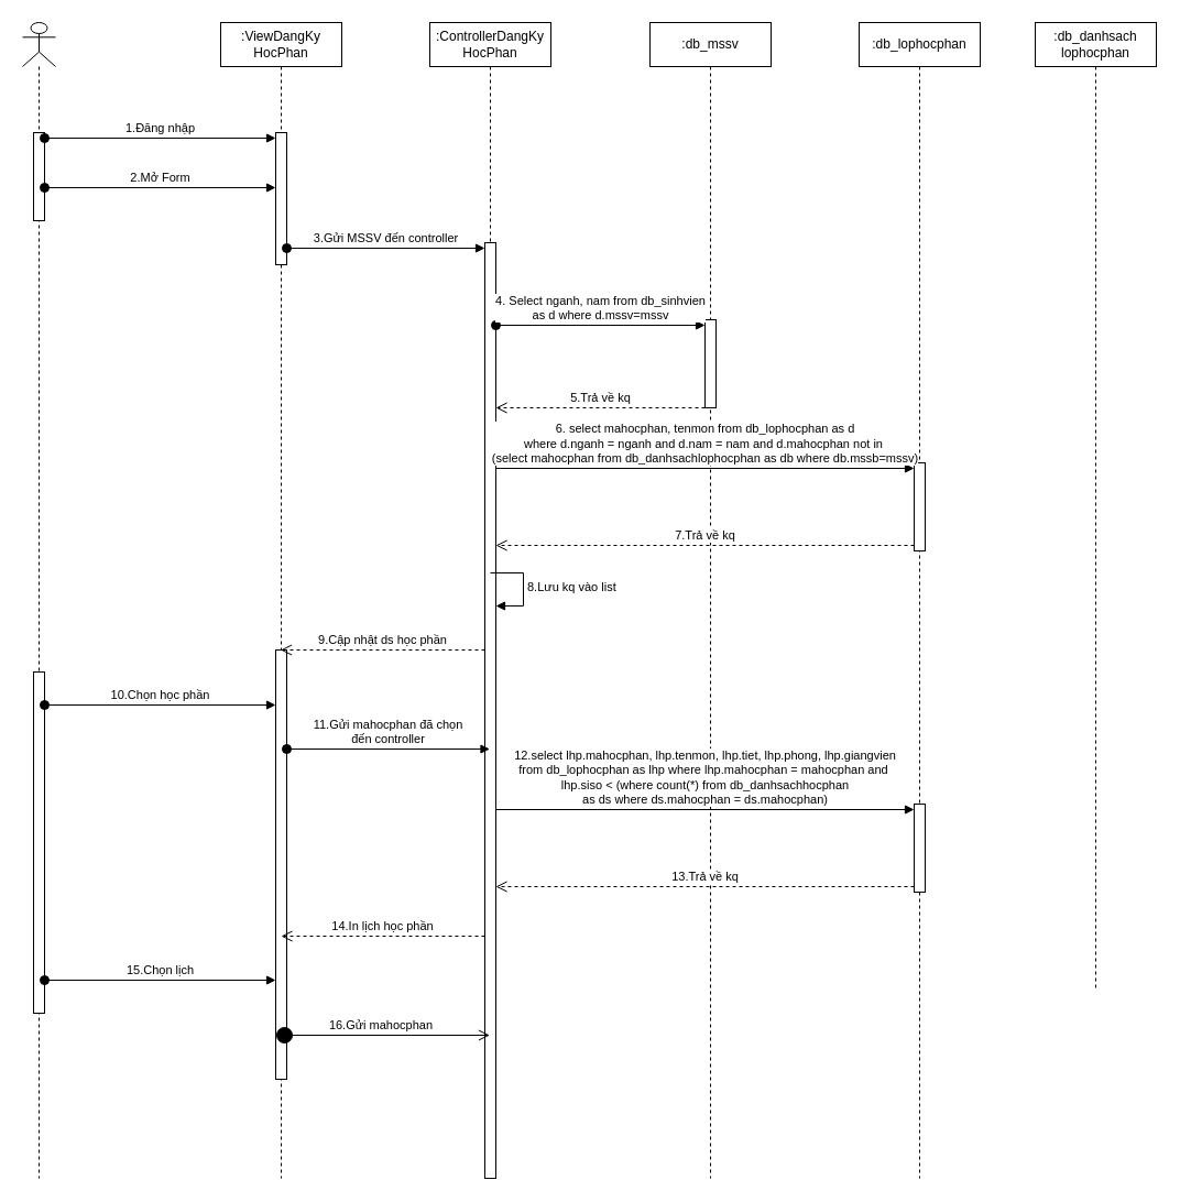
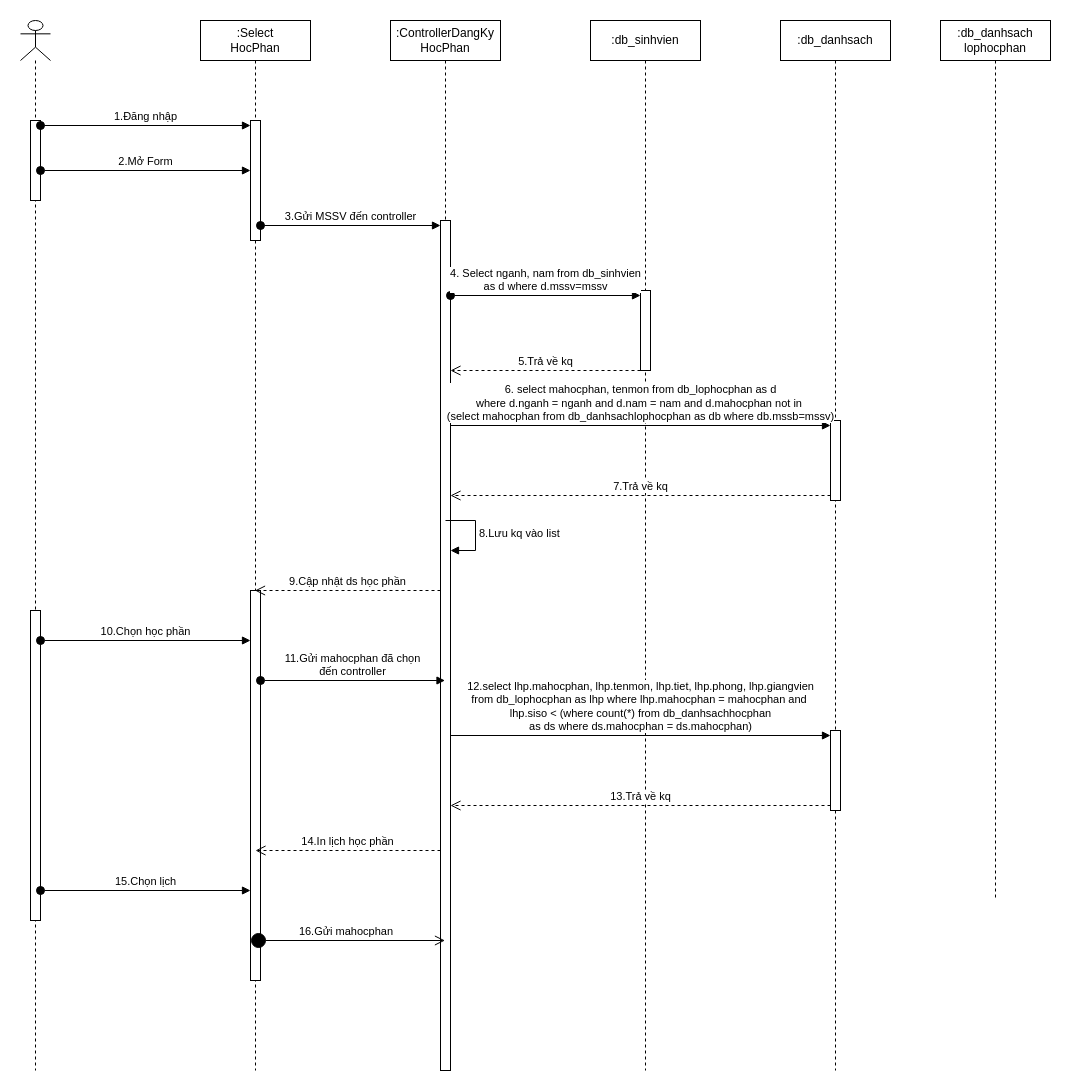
- <mxCell id="5" value=":ViewDangKy&lt;br&gt;HocPhan" style="shape=umlLifeline;perimeter=lifelinePerimeter;whiteSpace=wrap;html=1;container=1;dropTarget=0;collapsible=0;recursiveResize=0;outlineConnect=0;portConstraint=eastwest;newEdgeStyle={&quot;curved&quot;:0,&quot;rounded&quot;:0};" vertex="1" parent="1"><mxGeometry x="200" y="20" width="110" height="1050" as="geometry" /></mxCell>
+ <mxCell id="5" value=":Select&lt;br&gt;HocPhan" style="shape=umlLifeline;perimeter=lifelinePerimeter;whiteSpace=wrap;html=1;container=1;dropTarget=0;collapsible=0;recursiveResize=0;outlineConnect=0;portConstraint=eastwest;newEdgeStyle={&quot;curved&quot;:0,&quot;rounded&quot;:0};" vertex="1" parent="1"><mxGeometry x="200" y="20" width="110" height="1050" as="geometry" /></mxCell>
- <mxCell id="11" value=":db_mssv" style="shape=umlLifeline;perimeter=lifelinePerimeter;whiteSpace=wrap;html=1;container=1;dropTarget=0;collapsible=0;recursiveResize=0;outlineConnect=0;portConstraint=eastwest;newEdgeStyle={&quot;curved&quot;:0,&quot;rounded&quot;:0};" vertex="1" parent="1"><mxGeometry x="590" y="20" width="110" height="1050" as="geometry" /></mxCell>
+ <mxCell id="11" value=":db_sinhvien" style="shape=umlLifeline;perimeter=lifelinePerimeter;whiteSpace=wrap;html=1;container=1;dropTarget=0;collapsible=0;recursiveResize=0;outlineConnect=0;portConstraint=eastwest;newEdgeStyle={&quot;curved&quot;:0,&quot;rounded&quot;:0};" vertex="1" parent="1"><mxGeometry x="590" y="20" width="110" height="1050" as="geometry" /></mxCell>
- <mxCell id="16" value=":db_lophocphan" style="shape=umlLifeline;perimeter=lifelinePerimeter;whiteSpace=wrap;html=1;container=1;dropTarget=0;collapsible=0;recursiveResize=0;outlineConnect=0;portConstraint=eastwest;newEdgeStyle={&quot;curved&quot;:0,&quot;rounded&quot;:0};" vertex="1" parent="1"><mxGeometry x="780" y="20" width="110" height="1050" as="geometry" /></mxCell>
+ <mxCell id="16" value=":db_danhsach" style="shape=umlLifeline;perimeter=lifelinePerimeter;whiteSpace=wrap;html=1;container=1;dropTarget=0;collapsible=0;recursiveResize=0;outlineConnect=0;portConstraint=eastwest;newEdgeStyle={&quot;curved&quot;:0,&quot;rounded&quot;:0};" vertex="1" parent="1"><mxGeometry x="780" y="20" width="110" height="1050" as="geometry" /></mxCell>
